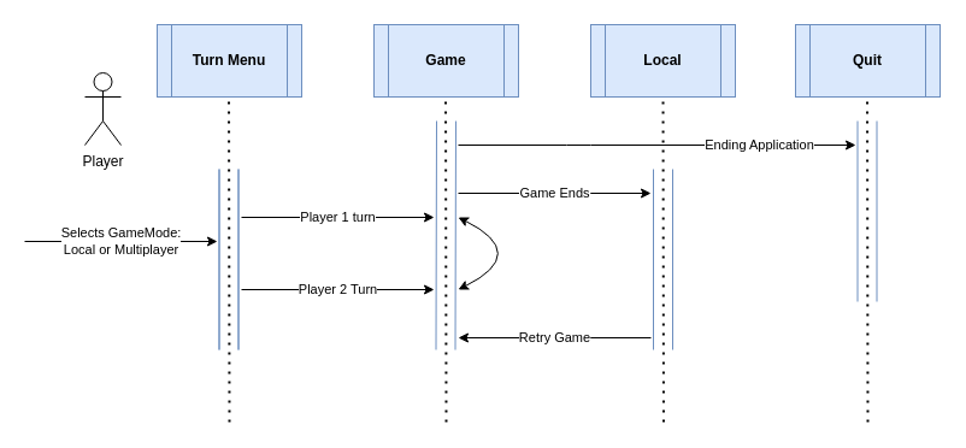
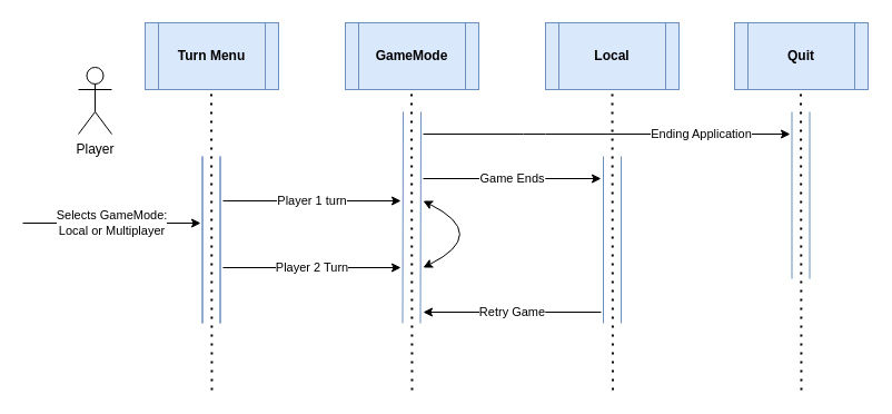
- <mxCell id="8" value="Game" style="shape=process;whiteSpace=wrap;html=1;backgroundOutline=1;fillColor=#dae8fc;strokeColor=#6c8ebf;fontStyle=1" parent="1" vertex="1"><mxGeometry x="310" y="20" width="120" height="60" as="geometry" /></mxCell>
+ <mxCell id="8" value="GameMode" style="shape=process;whiteSpace=wrap;html=1;backgroundOutline=1;fillColor=#dae8fc;strokeColor=#6c8ebf;fontStyle=1" parent="1" vertex="1"><mxGeometry x="310" y="20" width="120" height="60" as="geometry" /></mxCell>
